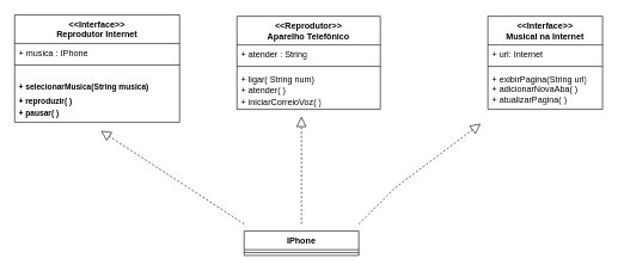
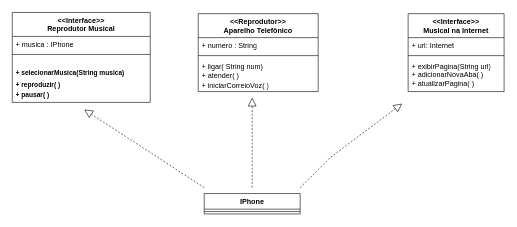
- <mxCell id="8" value="&lt;font style=&quot;vertical-align: inherit;&quot;&gt;&lt;font style=&quot;vertical-align: inherit;&quot;&gt;&lt;font style=&quot;vertical-align: inherit;&quot;&gt;&lt;font style=&quot;vertical-align: inherit;&quot;&gt;&lt;font style=&quot;vertical-align: inherit;&quot;&gt;&lt;font style=&quot;vertical-align: inherit;&quot;&gt;&lt;font style=&quot;vertical-align: inherit;&quot;&gt;&lt;font style=&quot;vertical-align: inherit;&quot;&gt;&amp;lt;&amp;lt;Interface&amp;gt;&amp;gt;&lt;/font&gt;&lt;/font&gt;&lt;/font&gt;&lt;/font&gt;&lt;/font&gt;&lt;/font&gt;&lt;/font&gt;&lt;/font&gt;&lt;div&gt;&lt;font style=&quot;vertical-align: inherit;&quot;&gt;&lt;font style=&quot;vertical-align: inherit;&quot;&gt;&lt;font style=&quot;vertical-align: inherit;&quot;&gt;&lt;font style=&quot;vertical-align: inherit;&quot;&gt;&lt;font style=&quot;vertical-align: inherit;&quot;&gt;&lt;font style=&quot;vertical-align: inherit;&quot;&gt;Reprodutor Internet&lt;/font&gt;&lt;/font&gt;&lt;/font&gt;&lt;/font&gt;&lt;/font&gt;&lt;/font&gt;&lt;/div&gt;" style="swimlane;fontStyle=1;align=center;verticalAlign=top;childLayout=stackLayout;horizontal=1;startSize=40;horizontalStack=0;resizeParent=1;resizeParentMax=0;resizeLast=0;collapsible=1;marginBottom=0;whiteSpace=wrap;html=1;" vertex="1" parent="1"><mxGeometry x="20" y="20" width="230" height="150" as="geometry" /></mxCell>
+ <mxCell id="8" value="&lt;font style=&quot;vertical-align: inherit;&quot;&gt;&lt;font style=&quot;vertical-align: inherit;&quot;&gt;&lt;font style=&quot;vertical-align: inherit;&quot;&gt;&lt;font style=&quot;vertical-align: inherit;&quot;&gt;&lt;font style=&quot;vertical-align: inherit;&quot;&gt;&lt;font style=&quot;vertical-align: inherit;&quot;&gt;&lt;font style=&quot;vertical-align: inherit;&quot;&gt;&lt;font style=&quot;vertical-align: inherit;&quot;&gt;&amp;lt;&amp;lt;Interface&amp;gt;&amp;gt;&lt;/font&gt;&lt;/font&gt;&lt;/font&gt;&lt;/font&gt;&lt;/font&gt;&lt;/font&gt;&lt;/font&gt;&lt;/font&gt;&lt;div&gt;&lt;font style=&quot;vertical-align: inherit;&quot;&gt;&lt;font style=&quot;vertical-align: inherit;&quot;&gt;&lt;font style=&quot;vertical-align: inherit;&quot;&gt;&lt;font style=&quot;vertical-align: inherit;&quot;&gt;&lt;font style=&quot;vertical-align: inherit;&quot;&gt;&lt;font style=&quot;vertical-align: inherit;&quot;&gt;Reprodutor Musical&lt;/font&gt;&lt;/font&gt;&lt;/font&gt;&lt;/font&gt;&lt;/font&gt;&lt;/font&gt;&lt;/div&gt;" style="swimlane;fontStyle=1;align=center;verticalAlign=top;childLayout=stackLayout;horizontal=1;startSize=40;horizontalStack=0;resizeParent=1;resizeParentMax=0;resizeLast=0;collapsible=1;marginBottom=0;whiteSpace=wrap;html=1;" vertex="1" parent="1"><mxGeometry x="20" y="20" width="230" height="150" as="geometry" /></mxCell>
- <mxCell id="13" value="&lt;font style=&quot;vertical-align: inherit;&quot;&gt;&lt;font style=&quot;vertical-align: inherit;&quot;&gt;+ atender : String&lt;/font&gt;&lt;/font&gt;" style="text;strokeColor=none;fillColor=none;align=left;verticalAlign=top;spacingLeft=4;spacingRight=4;overflow=hidden;rotatable=0;points=[[0,0.5],[1,0.5]];portConstraint=eastwest;whiteSpace=wrap;html=1;" vertex="1" parent="12"><mxGeometry y="40" width="200" height="26" as="geometry" /></mxCell>
+ <mxCell id="13" value="&lt;font style=&quot;vertical-align: inherit;&quot;&gt;&lt;font style=&quot;vertical-align: inherit;&quot;&gt;+ numero : String&lt;/font&gt;&lt;/font&gt;" style="text;strokeColor=none;fillColor=none;align=left;verticalAlign=top;spacingLeft=4;spacingRight=4;overflow=hidden;rotatable=0;points=[[0,0.5],[1,0.5]];portConstraint=eastwest;whiteSpace=wrap;html=1;" vertex="1" parent="12"><mxGeometry y="40" width="200" height="26" as="geometry" /></mxCell>
